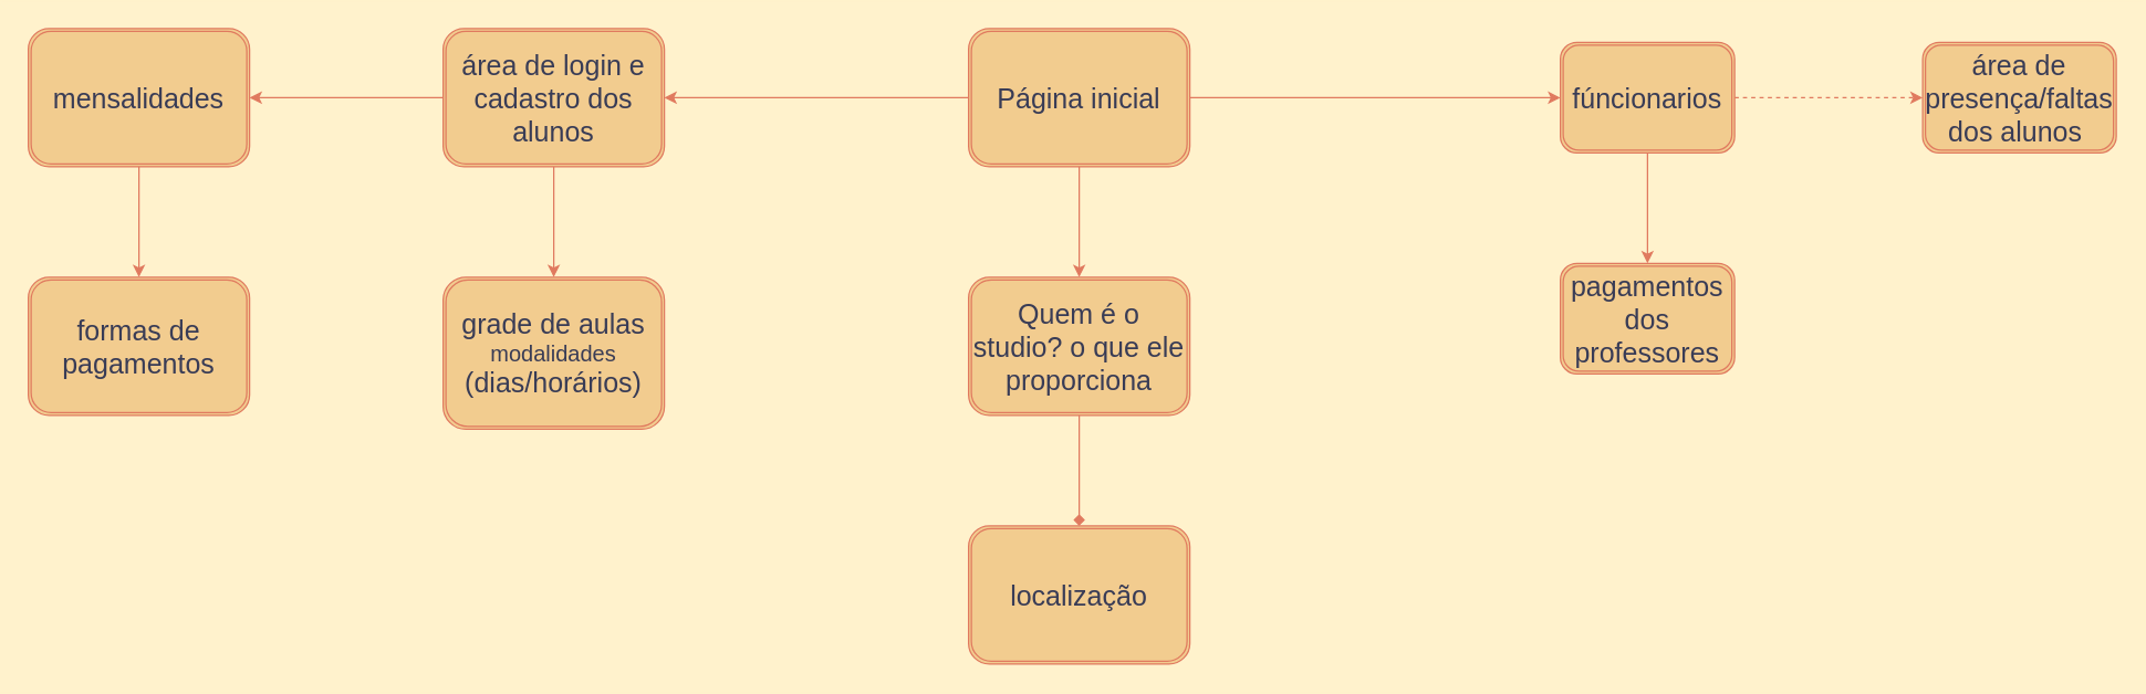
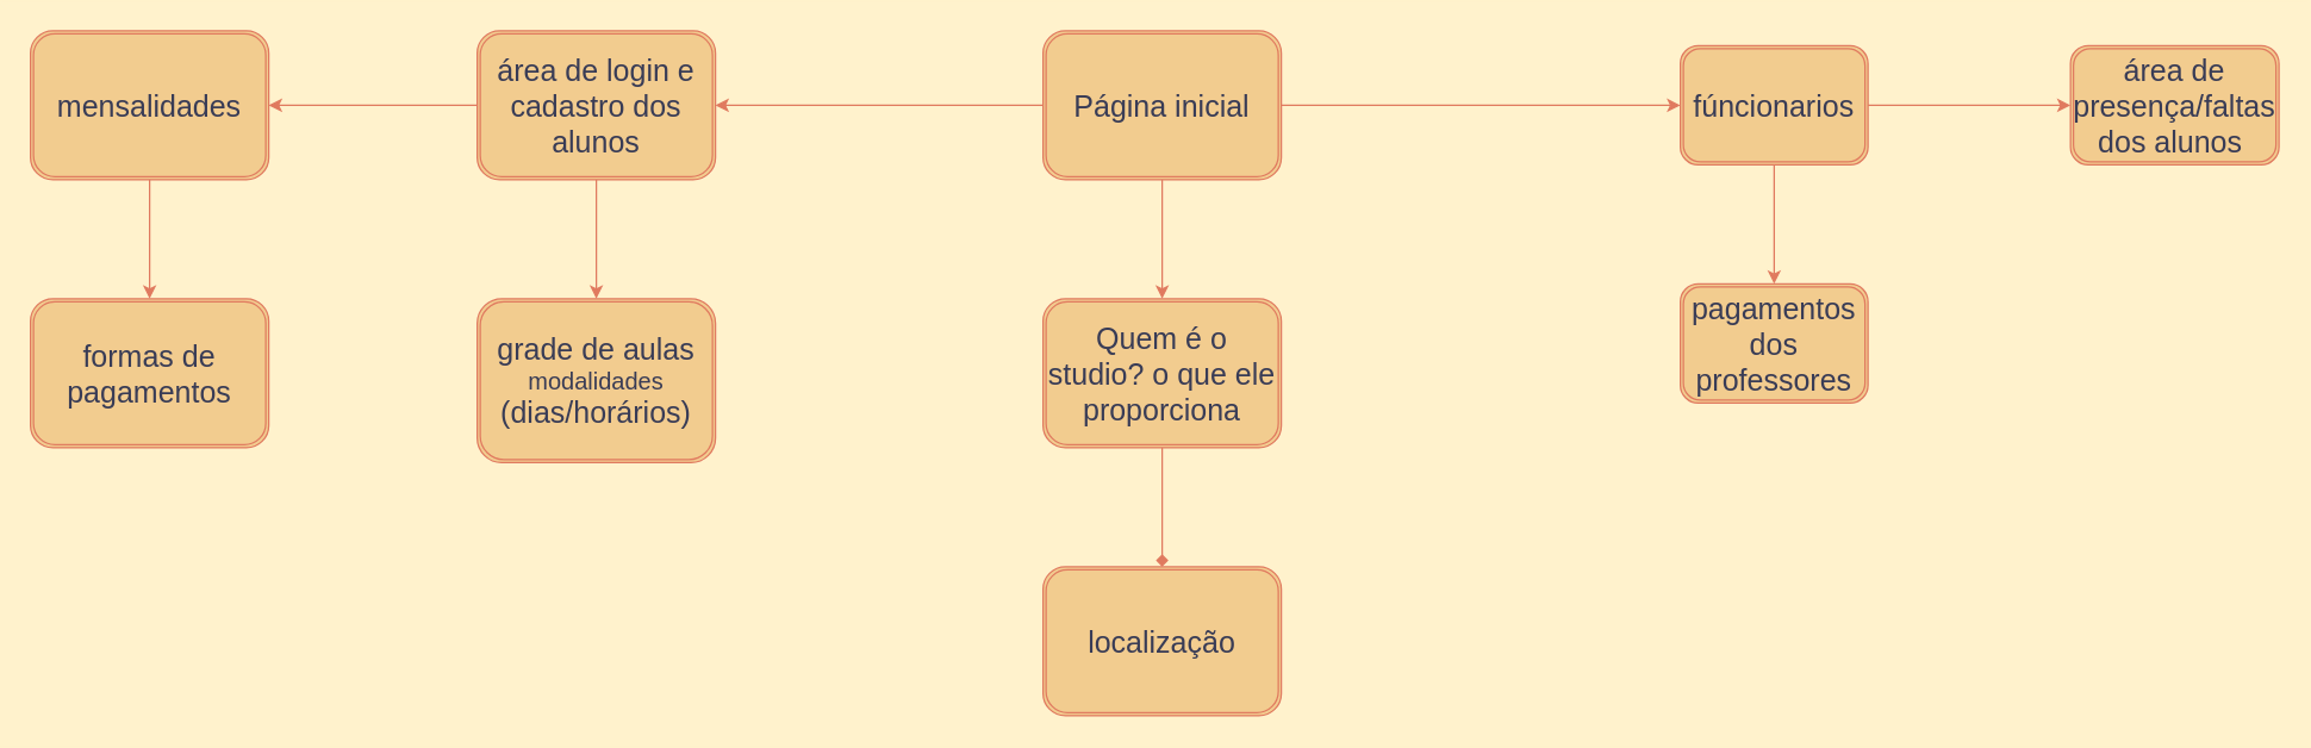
- <mxCell id="9" value="" style="edgeStyle=orthogonalEdgeStyle;rounded=0;orthogonalLoop=1;jettySize=auto;html=1;fontSize=20;fontColor=#393C56;strokeColor=#E07A5F;fillColor=#F2CC8F;dashed=1;" edge="1" parent="1" source="11" target="12"><mxGeometry relative="1" as="geometry" /></mxCell>
+ <mxCell id="9" value="" style="edgeStyle=orthogonalEdgeStyle;rounded=0;orthogonalLoop=1;jettySize=auto;html=1;fontSize=20;fontColor=#393C56;strokeColor=#E07A5F;fillColor=#F2CC8F;" edge="1" parent="1" source="11" target="12"><mxGeometry relative="1" as="geometry" /></mxCell>
